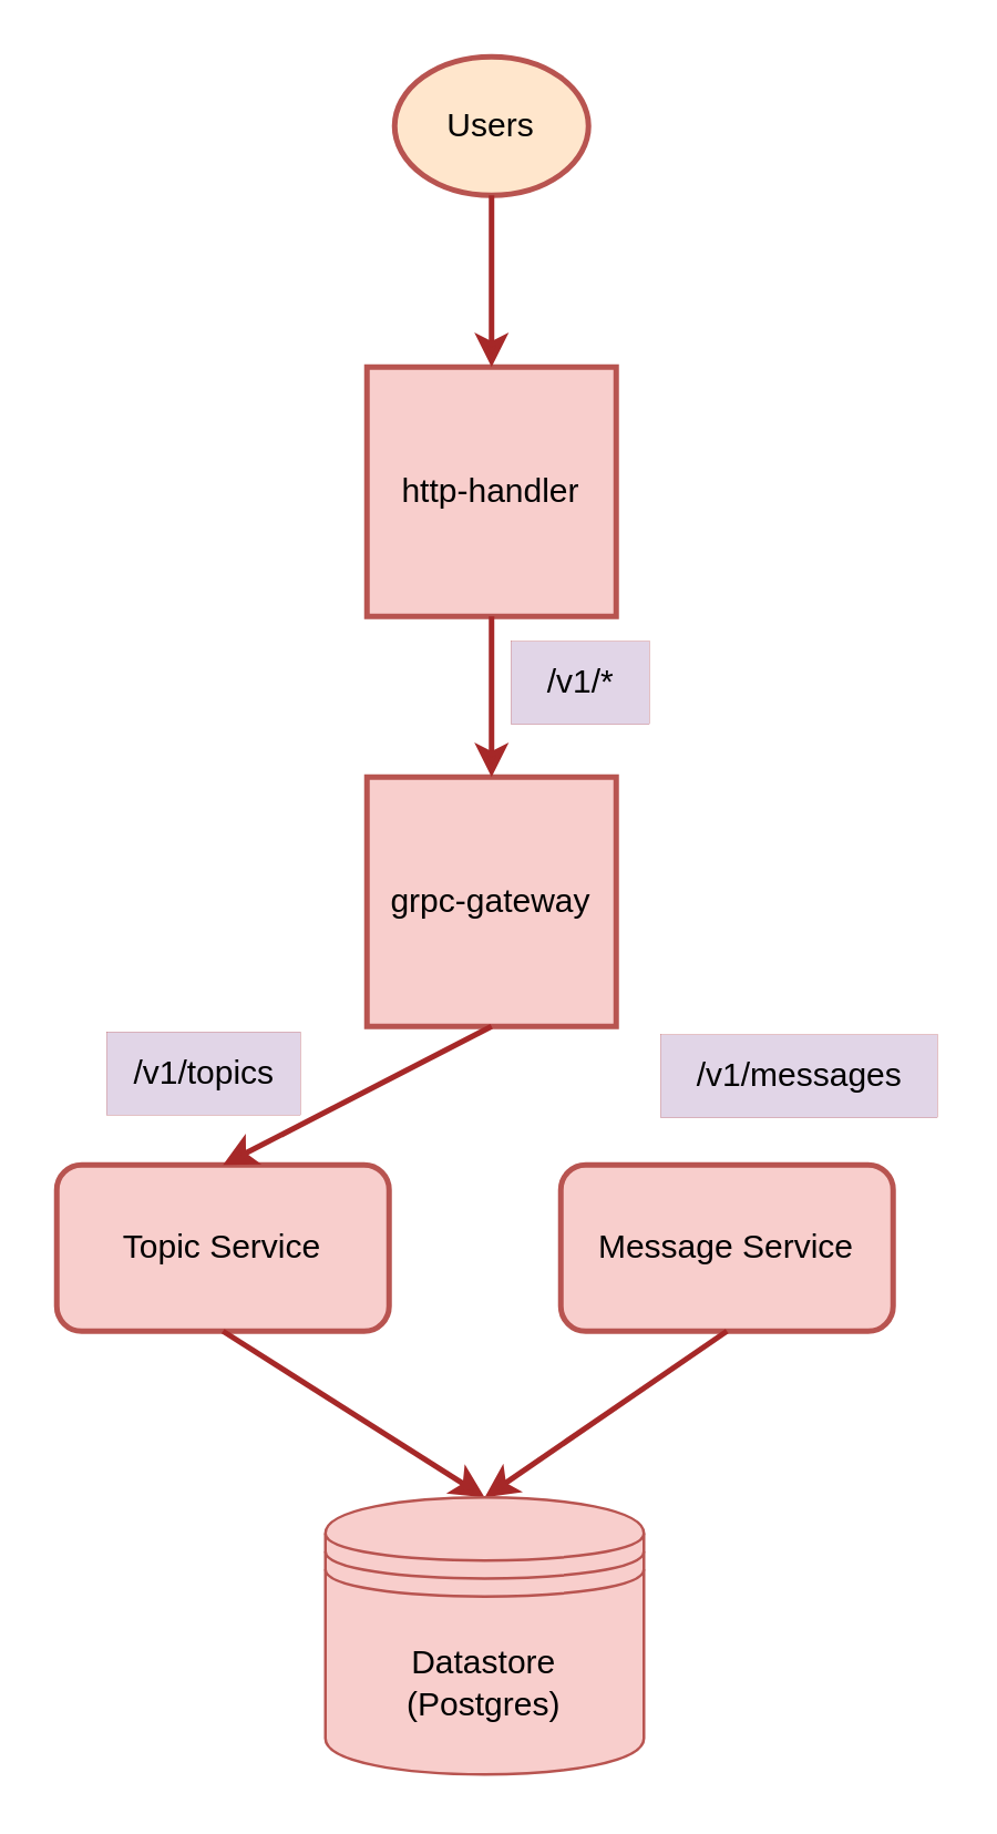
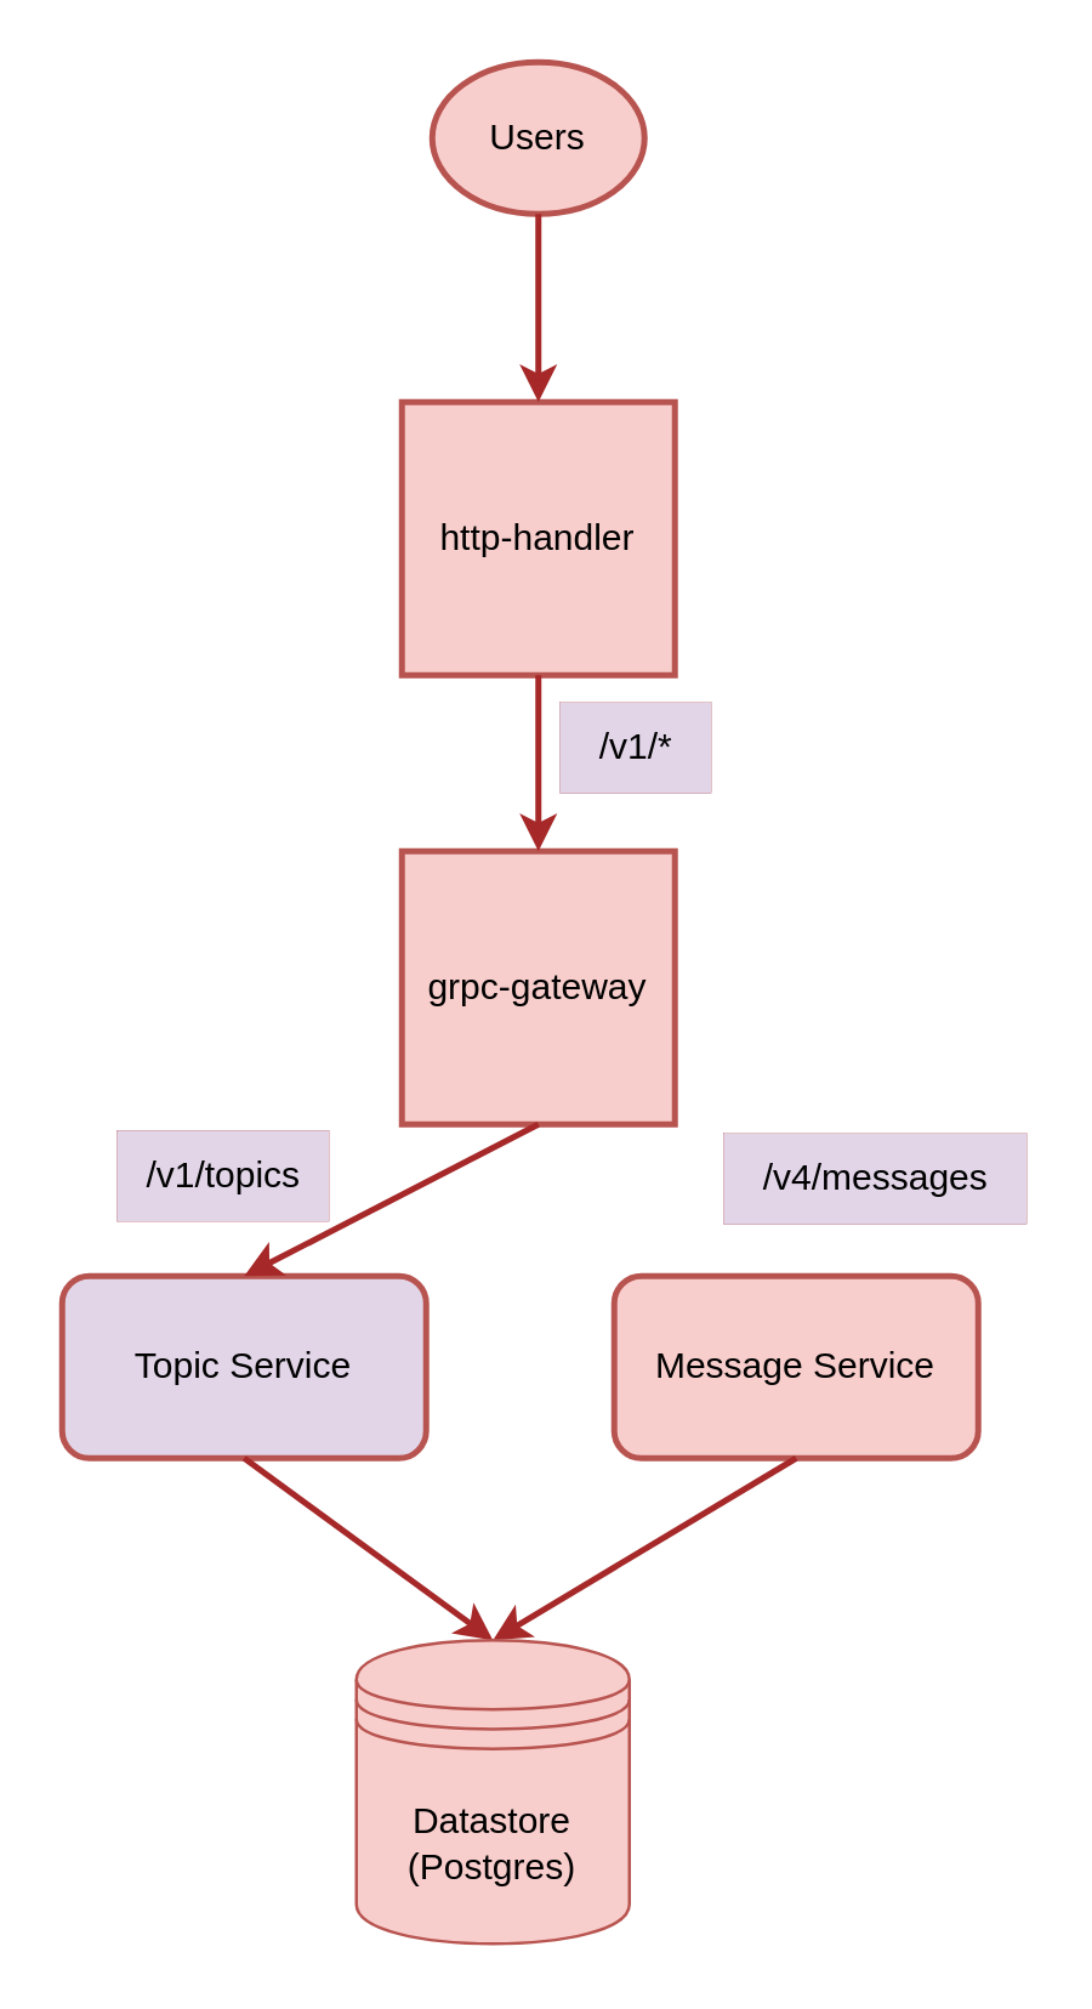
- <mxCell id="3" value="Users" style="ellipse;whiteSpace=wrap;html=1;strokeWidth=2;fillColor=#ffe6cc;strokeColor=#b85450;" vertex="1" parent="1"><mxGeometry x="142" y="20" width="70" height="50" as="geometry" /></mxCell>
+ <mxCell id="3" value="Users" style="ellipse;whiteSpace=wrap;html=1;strokeWidth=2;fillColor=#f8cecc;strokeColor=#b85450;" vertex="1" parent="1"><mxGeometry x="142" y="20" width="70" height="50" as="geometry" /></mxCell>
- <mxCell id="12" value="/v1/messages" style="text;html=1;align=center;verticalAlign=middle;resizable=0;points=[];autosize=1;strokeColor=#A62828;fillColor=#e1d5e7;strokeWidth=0;" vertex="1" parent="1"><mxGeometry x="238" y="373" width="100" height="30" as="geometry" /></mxCell>
+ <mxCell id="12" value="/v4/messages" style="text;html=1;align=center;verticalAlign=middle;resizable=0;points=[];autosize=1;strokeColor=#A62828;fillColor=#e1d5e7;strokeWidth=0;" vertex="1" parent="1"><mxGeometry x="238" y="373" width="100" height="30" as="geometry" /></mxCell>
- <mxCell id="6" value="Topic Service" style="rounded=1;whiteSpace=wrap;html=1;fillColor=#f8cecc;strokeColor=#b85450;strokeWidth=2;" vertex="1" parent="1"><mxGeometry x="20" y="420" width="120" height="60" as="geometry" /></mxCell>
+ <mxCell id="6" value="Topic Service" style="rounded=1;whiteSpace=wrap;html=1;fillColor=#e1d5e7;strokeColor=#b85450;strokeWidth=2;" vertex="1" parent="1"><mxGeometry x="20" y="420" width="120" height="60" as="geometry" /></mxCell>
- <mxCell id="15" value="Datastore&lt;br&gt;(Postgres)" style="shape=datastore;whiteSpace=wrap;html=1;fillColor=#f8cecc;strokeColor=#b85450;" vertex="1" parent="1"><mxGeometry x="117" y="540" width="115" height="100" as="geometry" /></mxCell>
+ <mxCell id="15" value="Datastore&lt;br&gt;(Postgres)" style="shape=datastore;whiteSpace=wrap;html=1;fillColor=#f8cecc;strokeColor=#b85450;" vertex="1" parent="1"><mxGeometry x="117" y="540" width="90" height="100" as="geometry" /></mxCell>
